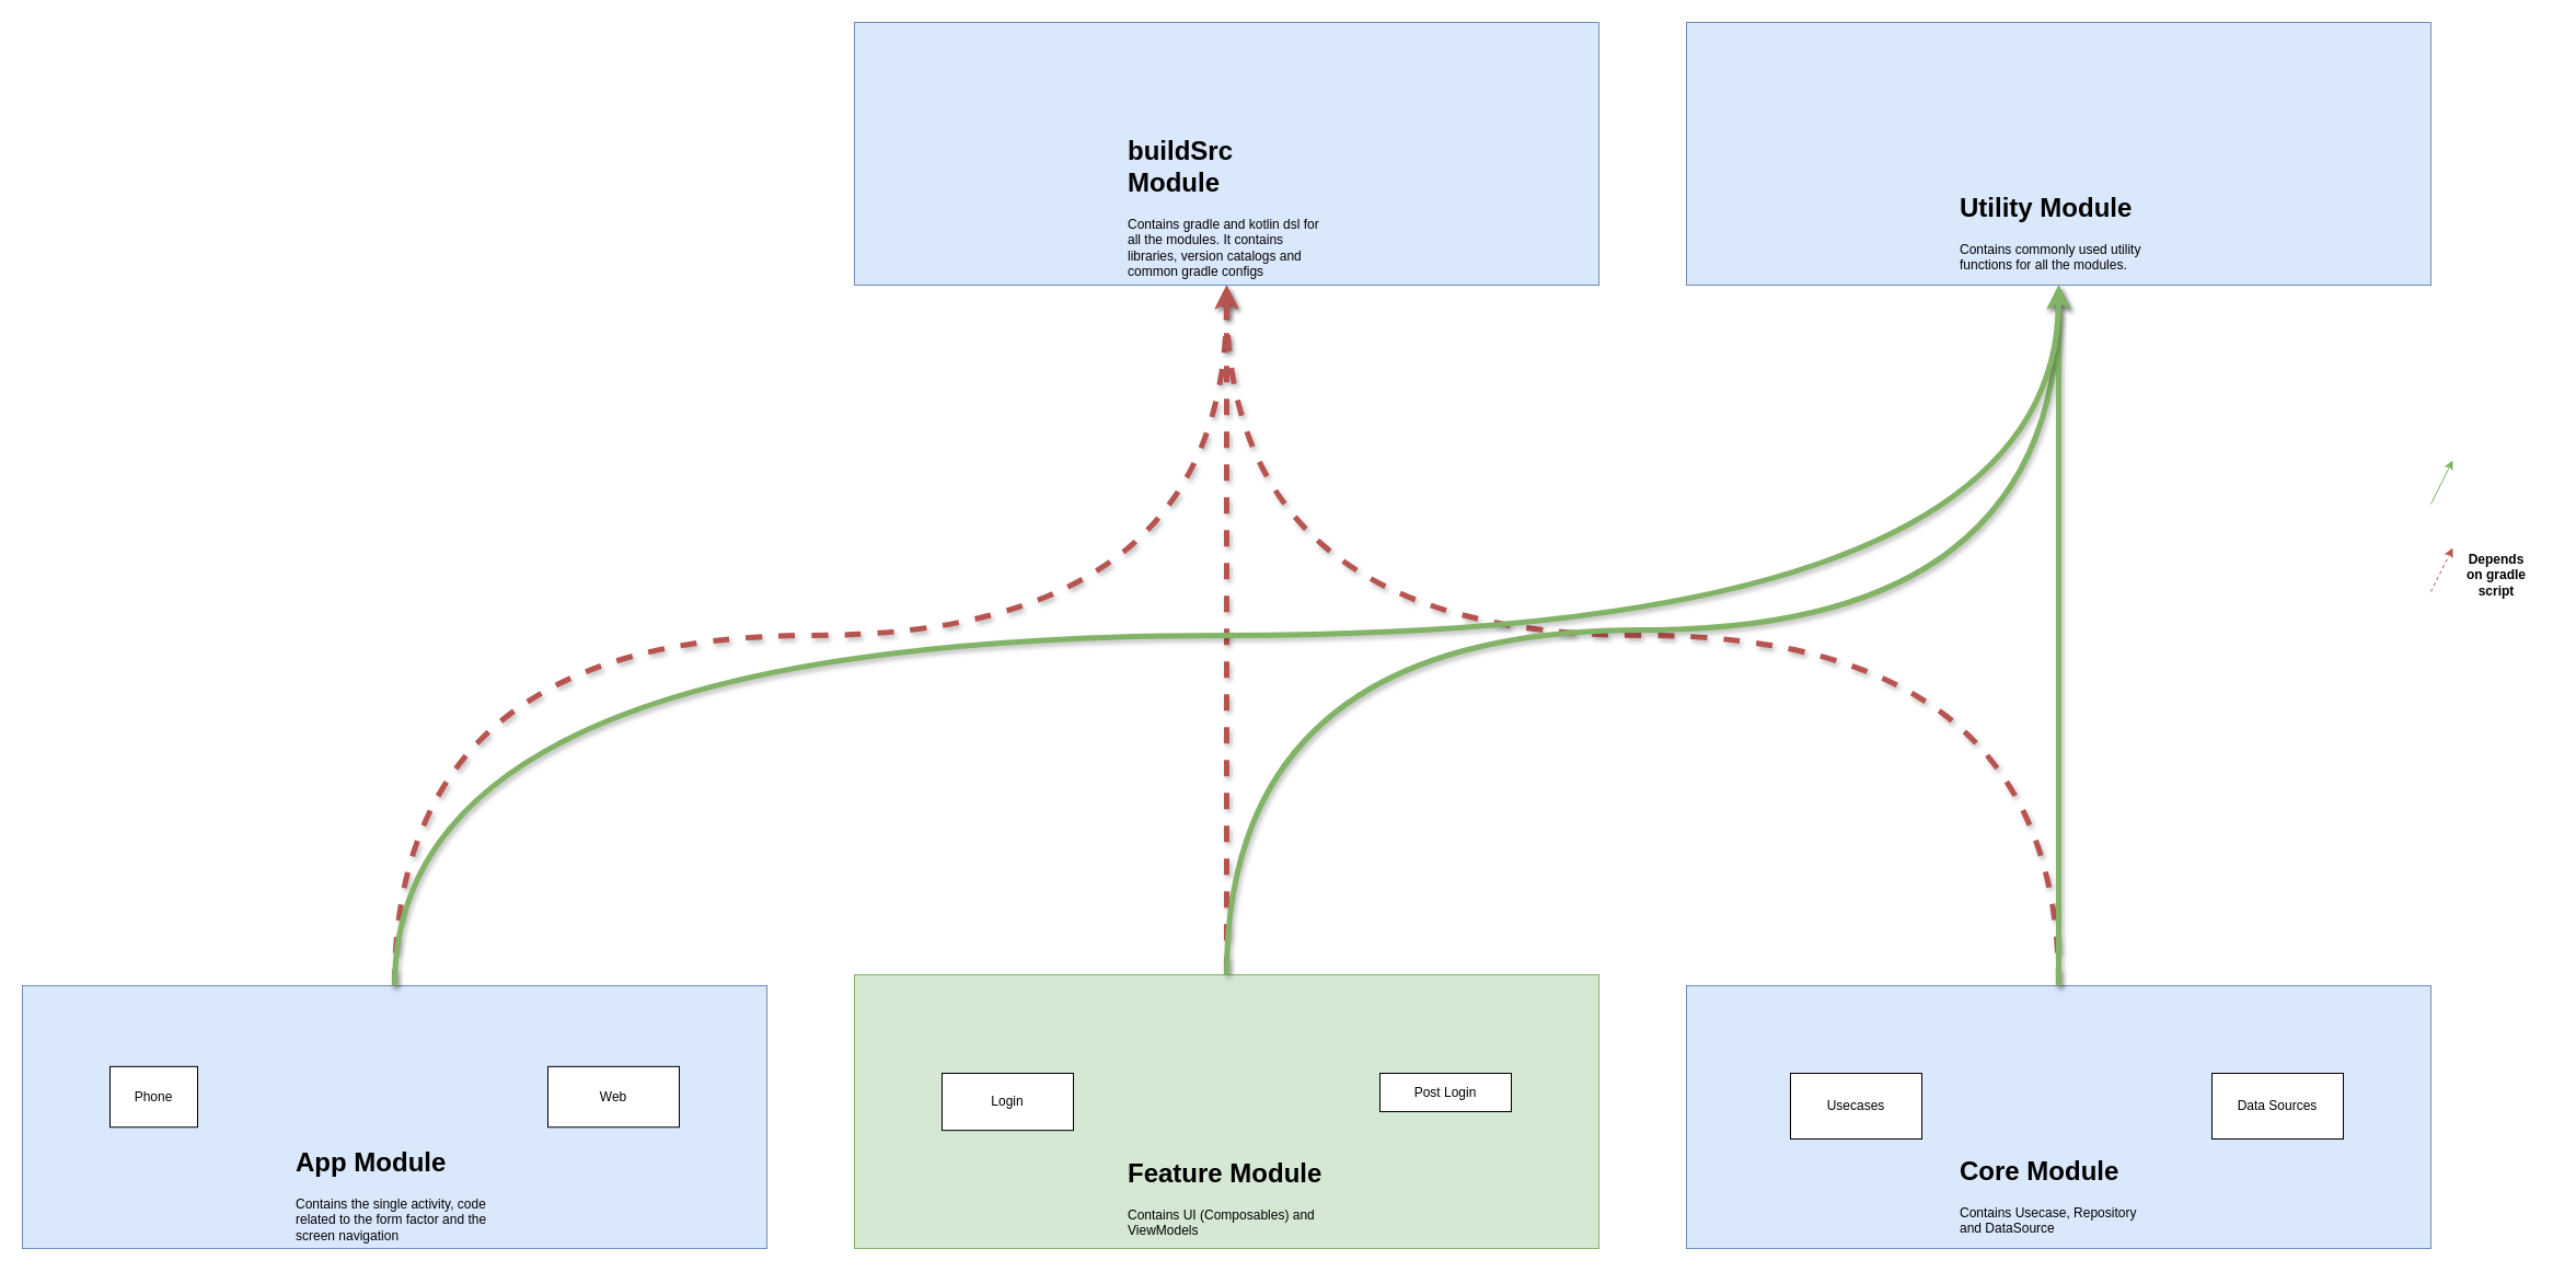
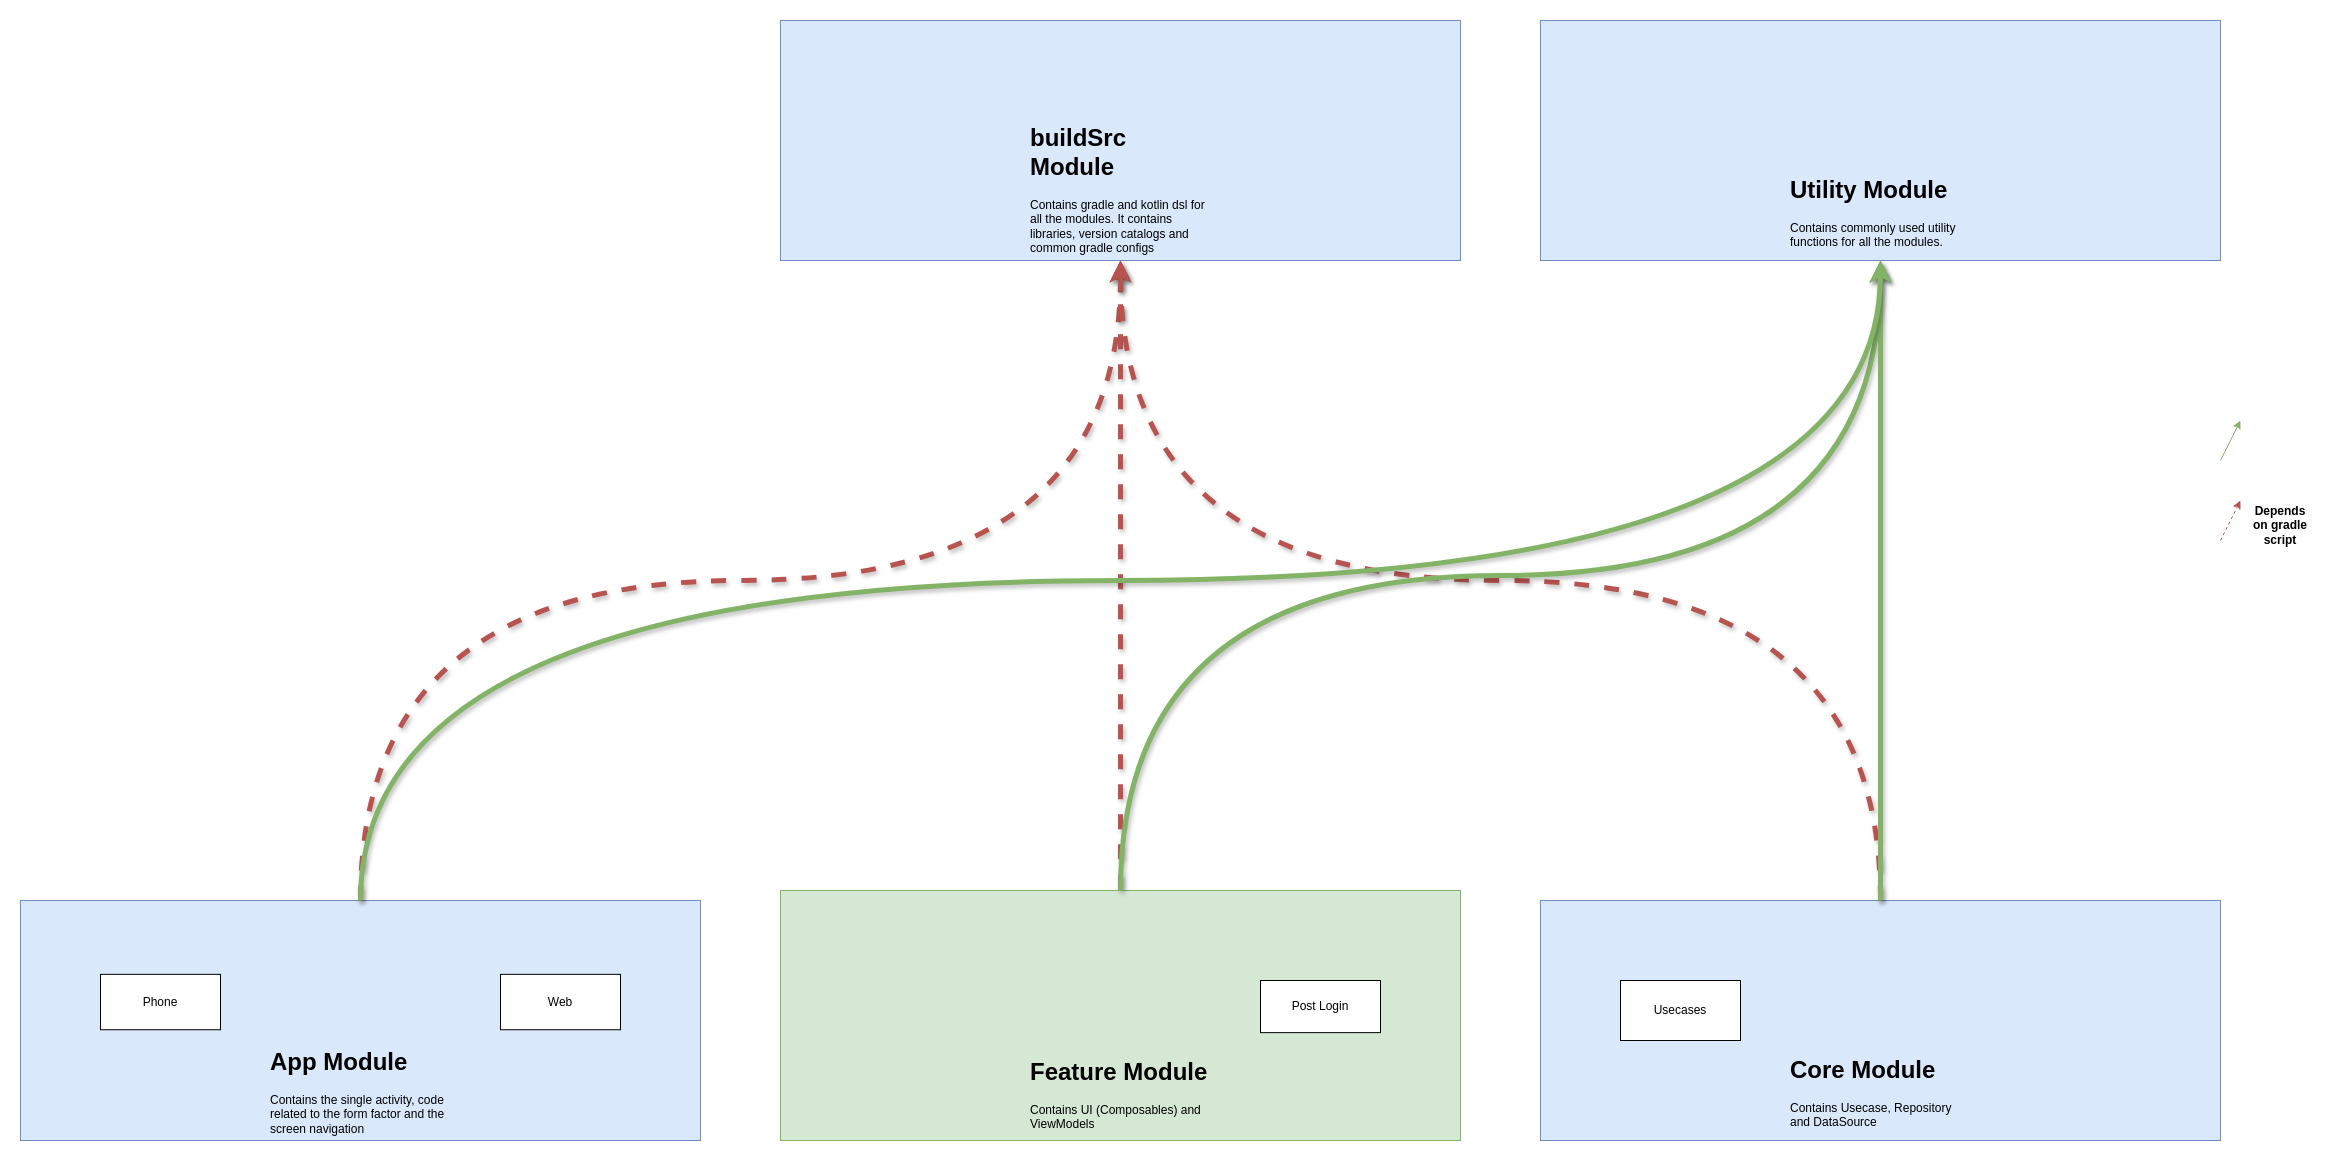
- <mxCell id="23" value="Post Login" style="rounded=0;whiteSpace=wrap;html=1;" parent="20" vertex="1"><mxGeometry x="480" y="90" width="120" height="35" as="geometry" /></mxCell>
+ <mxCell id="23" value="Post Login" style="rounded=0;whiteSpace=wrap;html=1;" parent="20" vertex="1"><mxGeometry x="480" y="90" width="120" height="52.14" as="geometry" /></mxCell>
- <mxCell id="4" value="Phone" style="rounded=0;whiteSpace=wrap;html=1;" parent="2" vertex="1"><mxGeometry x="80" y="73.846" width="80" height="55.385" as="geometry" /></mxCell>
+ <mxCell id="4" value="Phone" style="rounded=0;whiteSpace=wrap;html=1;" parent="2" vertex="1"><mxGeometry x="80" y="73.846" width="120" height="55.385" as="geometry" /></mxCell>
- <mxCell id="22" value="Login" style="rounded=0;whiteSpace=wrap;html=1;" parent="20" vertex="1"><mxGeometry x="80" y="90" width="120" height="52.14" as="geometry" /></mxCell>
- <mxCell id="9" value="Usecases" style="rounded=0;whiteSpace=wrap;html=1;" parent="7" vertex="1"><mxGeometry x="95" y="80" width="120" height="60" as="geometry" /></mxCell>
+ <mxCell id="9" value="Usecases" style="rounded=0;whiteSpace=wrap;html=1;" parent="7" vertex="1"><mxGeometry x="80" y="80" width="120" height="60" as="geometry" /></mxCell>
- <mxCell id="10" value="Data Sources" style="rounded=0;whiteSpace=wrap;html=1;" parent="7" vertex="1"><mxGeometry x="480" y="80" width="120" height="60" as="geometry" /></mxCell>
